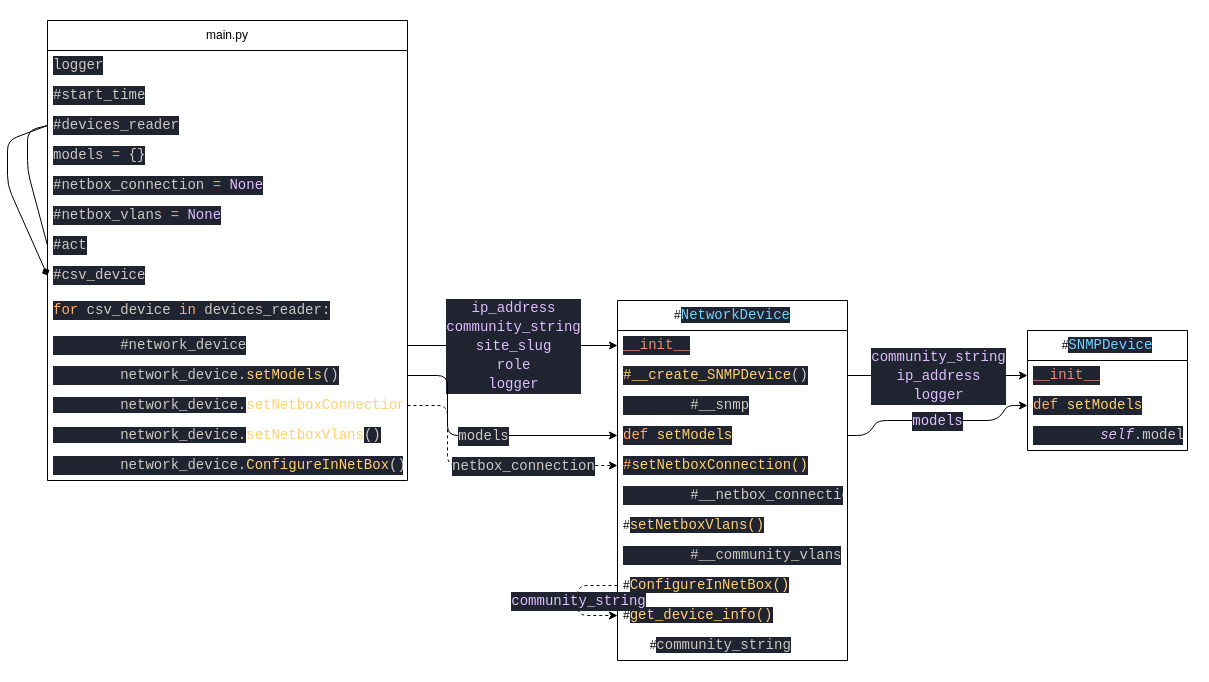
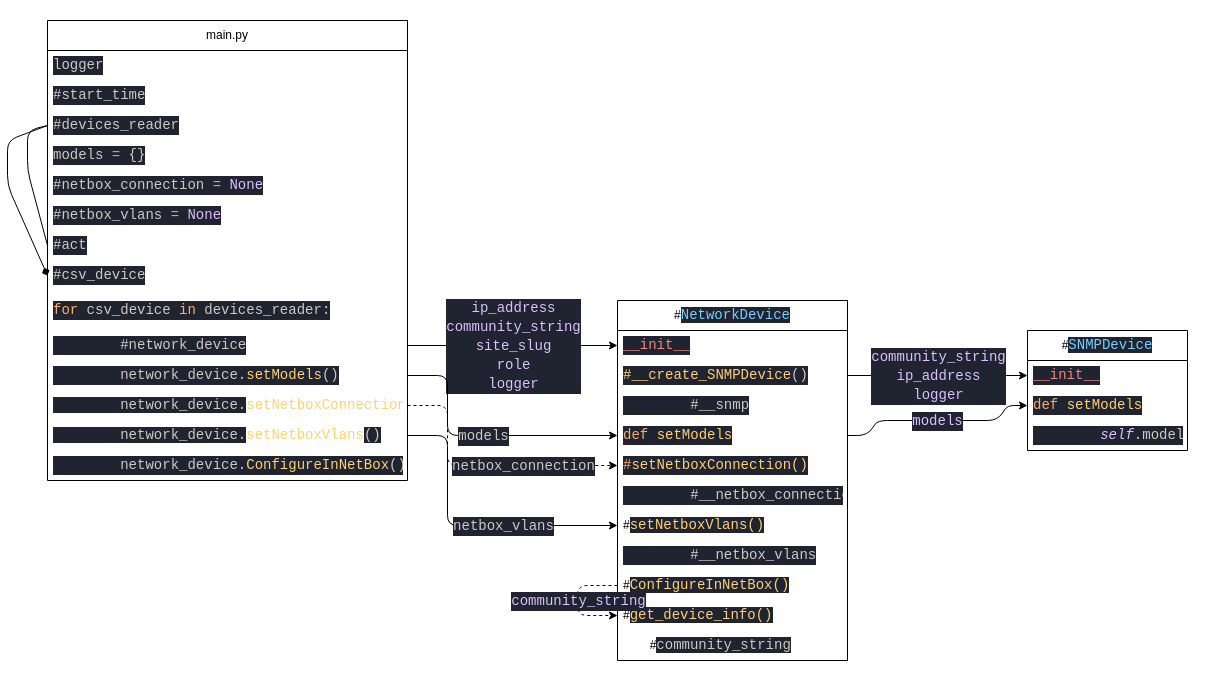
+ <mxCell id="47" value="" style="endArrow=classic;html=1;" edge="1" parent="1" source="17" target="26"><mxGeometry relative="1" as="geometry"><mxPoint x="390" y="415" as="sourcePoint" /><mxPoint x="600" y="445" as="targetPoint" /><Array as="points"><mxPoint x="420" y="435" /><mxPoint x="420" y="525" /></Array></mxGeometry></mxCell>
+ <mxCell id="48" value="&lt;div style=&quot;color: rgb(204, 202, 194); background-color: rgb(31, 36, 48); font-family: Consolas, &amp;quot;Courier New&amp;quot;, monospace; font-size: 14px; line-height: 19px;&quot;&gt;&lt;div style=&quot;line-height: 19px;&quot;&gt;&lt;div style=&quot;line-height: 19px;&quot;&gt;netbox_vlans&lt;/div&gt;&lt;/div&gt;&lt;/div&gt;" style="edgeLabel;resizable=0;html=1;align=center;verticalAlign=middle;" connectable="0" vertex="1" parent="47"><mxGeometry relative="1" as="geometry"><mxPoint x="35" as="offset" /></mxGeometry></mxCell>
- <mxCell id="27" value="&lt;div style=&quot;color: rgb(204, 202, 194); background-color: rgb(31, 36, 48); font-family: Consolas, &amp;quot;Courier New&amp;quot;, monospace; font-size: 14px; line-height: 19px;&quot;&gt;&lt;span style=&quot;white-space: pre;&quot;&gt;&#09;&lt;/span&gt;#__community_vlans&lt;/div&gt;" style="text;strokeColor=none;fillColor=none;align=left;verticalAlign=middle;spacingLeft=4;spacingRight=4;overflow=hidden;points=[[0,0.5],[1,0.5]];portConstraint=eastwest;rotatable=0;whiteSpace=wrap;html=1;" vertex="1" parent="19"><mxGeometry y="240" width="230" height="30" as="geometry" /></mxCell>
+ <mxCell id="27" value="&lt;div style=&quot;color: rgb(204, 202, 194); background-color: rgb(31, 36, 48); font-family: Consolas, &amp;quot;Courier New&amp;quot;, monospace; font-size: 14px; line-height: 19px;&quot;&gt;&lt;span style=&quot;white-space: pre;&quot;&gt;&#09;&lt;/span&gt;#__netbox_vlans&lt;/div&gt;" style="text;strokeColor=none;fillColor=none;align=left;verticalAlign=middle;spacingLeft=4;spacingRight=4;overflow=hidden;points=[[0,0.5],[1,0.5]];portConstraint=eastwest;rotatable=0;whiteSpace=wrap;html=1;" vertex="1" parent="19"><mxGeometry y="240" width="230" height="30" as="geometry" /></mxCell>
